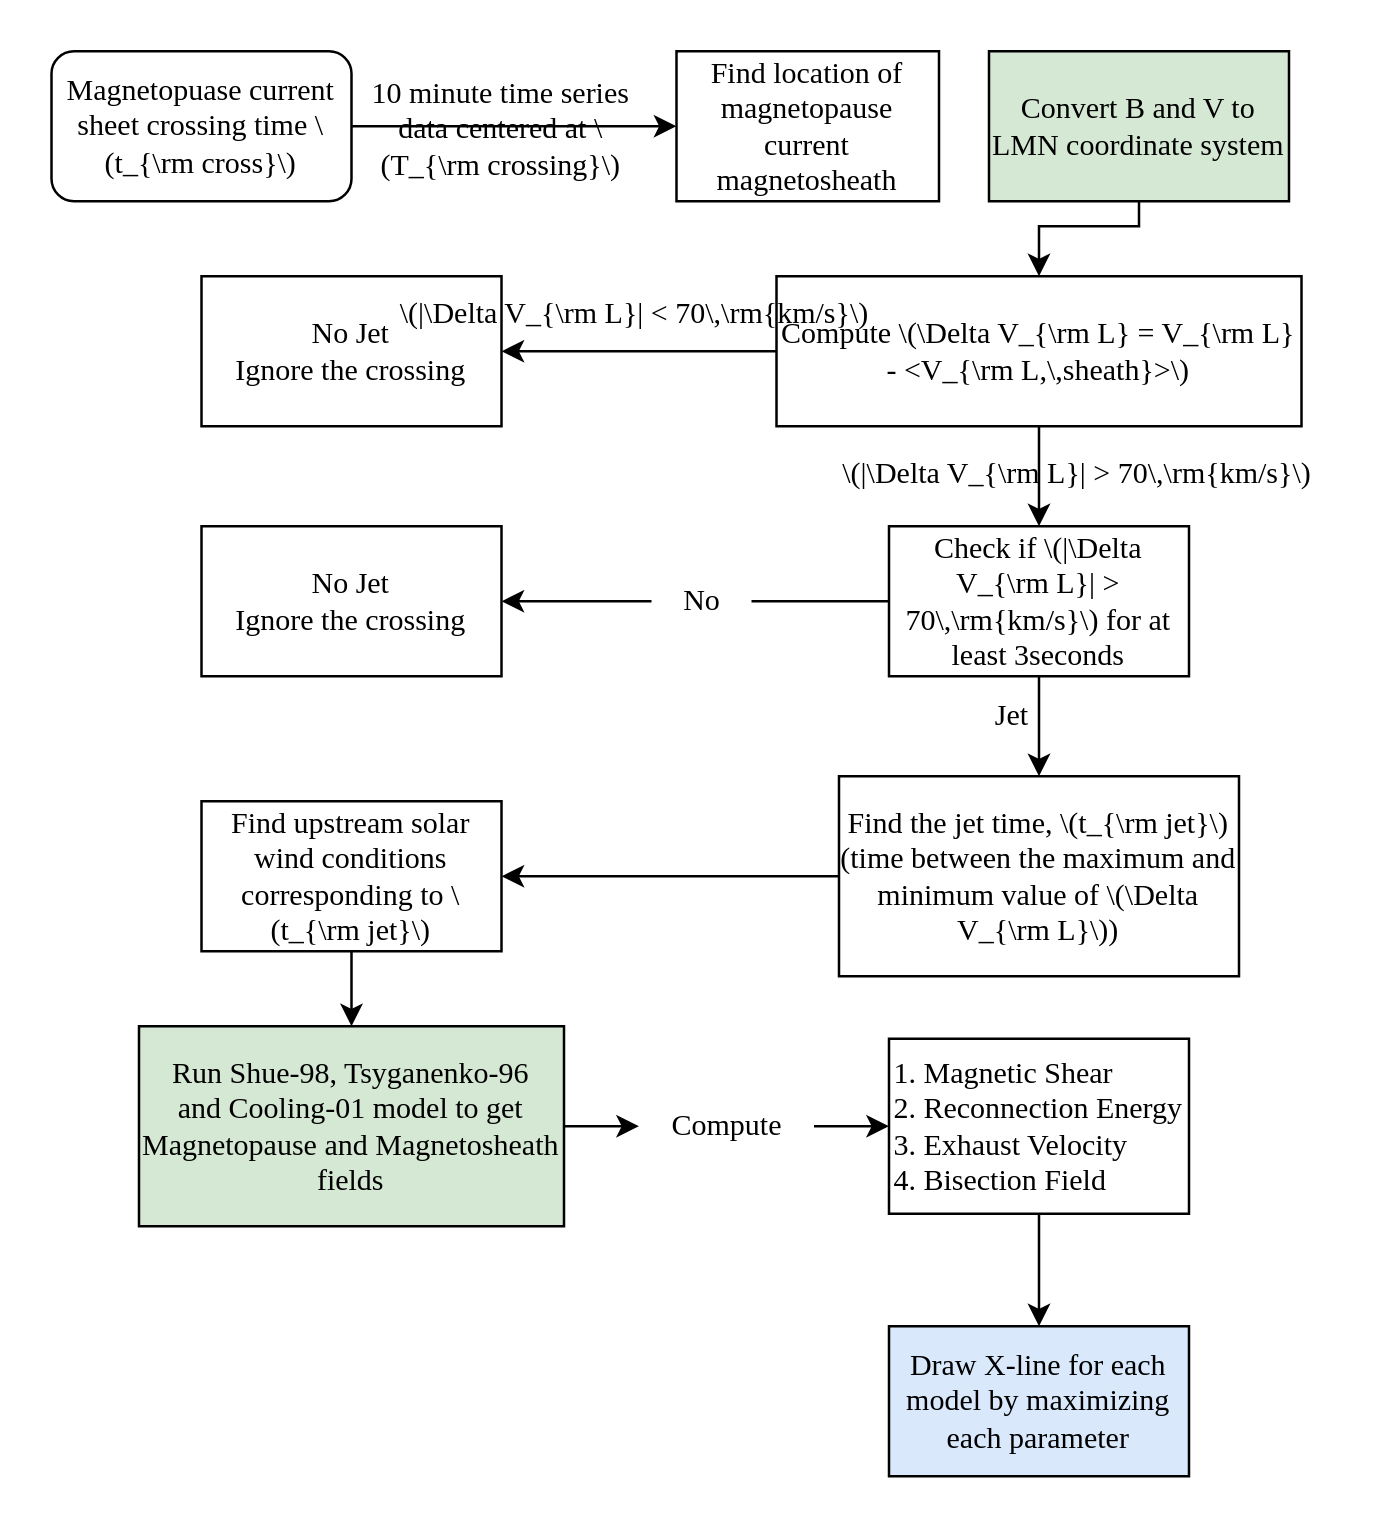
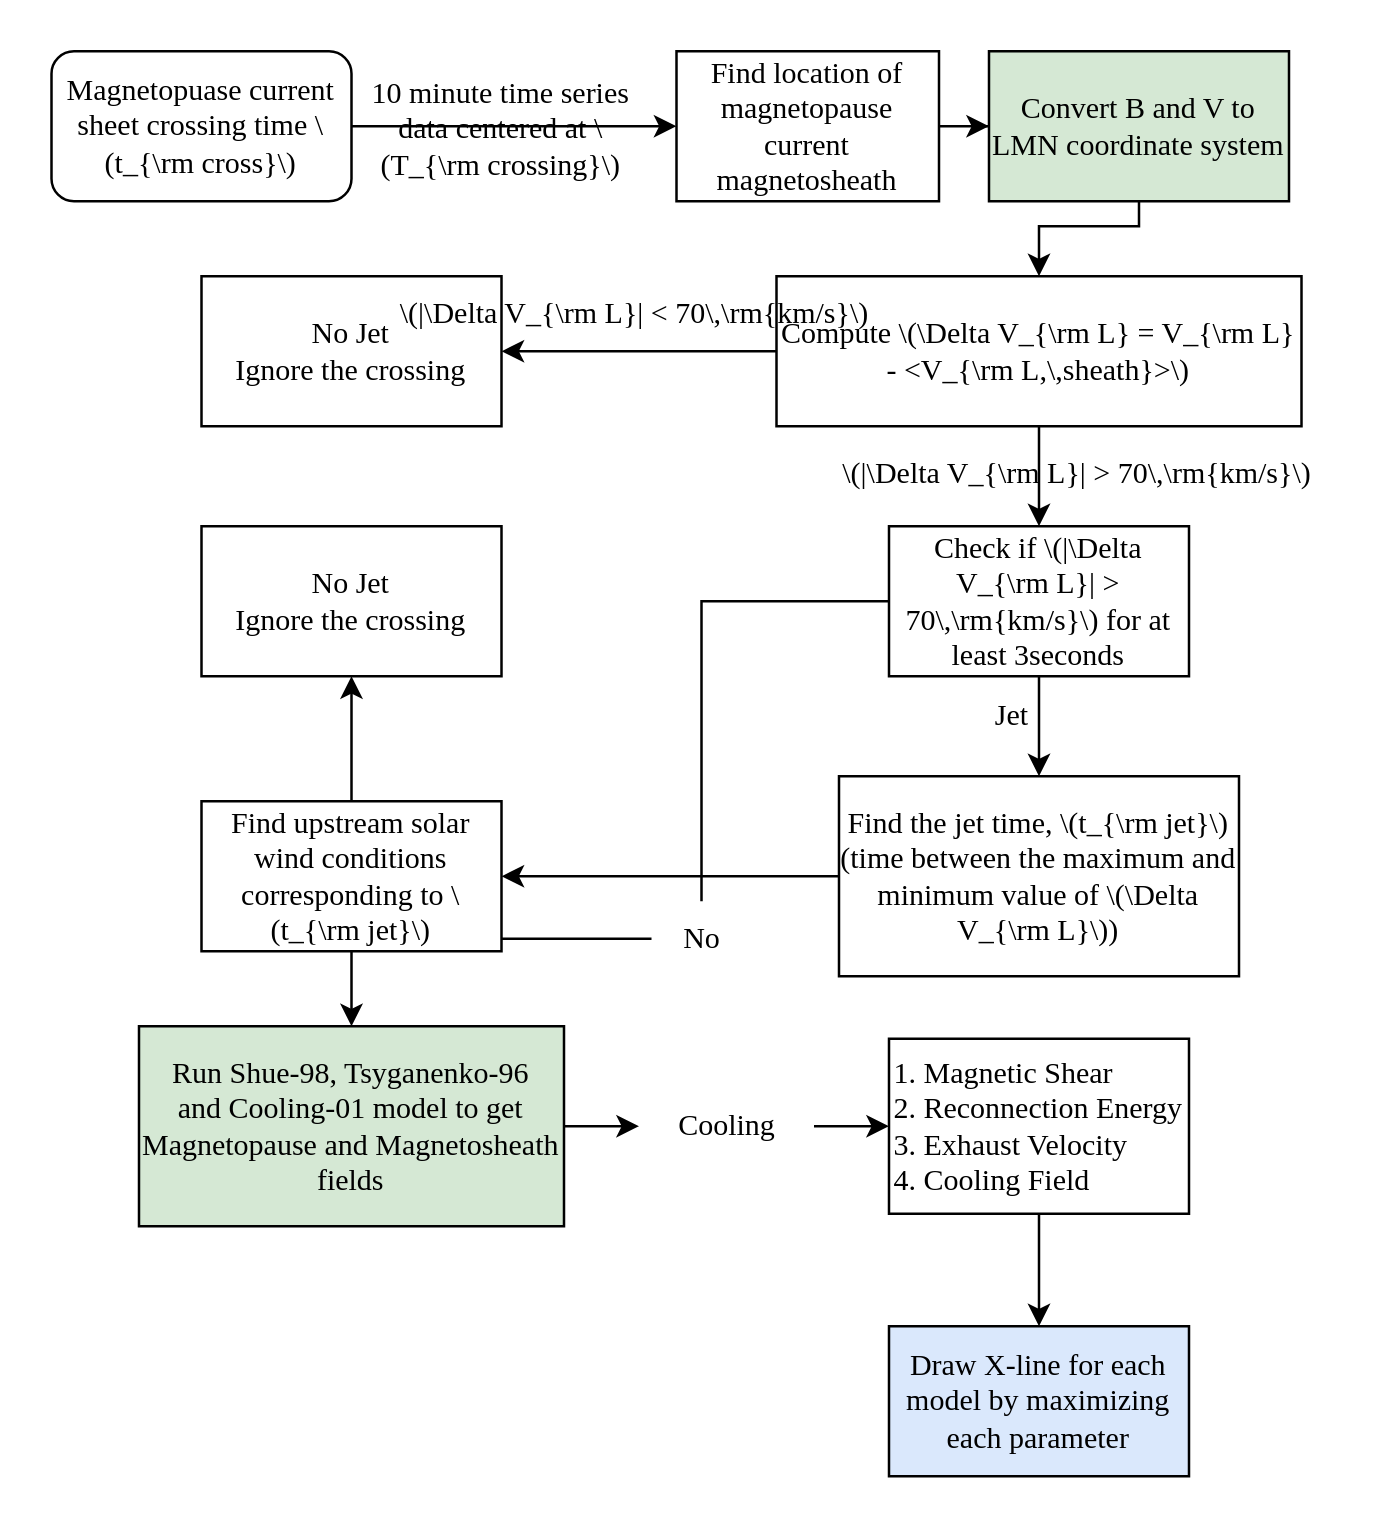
+ <mxCell id="4" value="" style="edgeStyle=orthogonalEdgeStyle;rounded=0;orthogonalLoop=1;jettySize=auto;html=1;fontFamily=Times New Roman;" parent="1" source="6" target="8" edge="1"><mxGeometry relative="1" as="geometry" /></mxCell>
- <mxCell id="26" value="No" style="text;html=1;align=center;verticalAlign=middle;resizable=0;points=[];autosize=1;strokeColor=none;fillColor=none;fontFamily=Times New Roman;" parent="1" vertex="1"><mxGeometry x="260" y="225" width="40" height="30" as="geometry" /></mxCell>
+ <mxCell id="26" value="No" style="text;html=1;align=center;verticalAlign=middle;resizable=0;points=[];autosize=1;strokeColor=none;fillColor=none;fontFamily=Times New Roman;" parent="1" vertex="1"><mxGeometry x="260" y="360" width="40" height="30" as="geometry" /></mxCell>
- <mxCell id="31" value="Compute" style="text;html=1;align=center;verticalAlign=middle;resizable=0;points=[];autosize=1;strokeColor=none;fillColor=none;fontFamily=Times New Roman;" parent="1" vertex="1"><mxGeometry x="255" y="435" width="70" height="30" as="geometry" /></mxCell>
+ <mxCell id="31" value="Cooling" style="text;html=1;align=center;verticalAlign=middle;resizable=0;points=[];autosize=1;strokeColor=none;fillColor=none;fontFamily=Times New Roman;" parent="1" vertex="1"><mxGeometry x="255" y="435" width="70" height="30" as="geometry" /></mxCell>
- <mxCell id="29" value="&lt;div style=&quot;text-align: left;&quot;&gt;&lt;span style=&quot;background-color: initial;&quot;&gt;1. Magnetic Shear&lt;/span&gt;&lt;/div&gt;&lt;div style=&quot;text-align: left;&quot;&gt;&lt;span style=&quot;background-color: initial;&quot;&gt;2. Reconnection Energy&lt;/span&gt;&lt;/div&gt;&lt;span style=&quot;background-color: initial;&quot;&gt;&lt;div style=&quot;text-align: left;&quot;&gt;&lt;span style=&quot;background-color: initial;&quot;&gt;3. Exhaust Velocity&lt;/span&gt;&lt;/div&gt;&lt;/span&gt;&lt;div style=&quot;text-align: left;&quot;&gt;&lt;span style=&quot;background-color: initial;&quot;&gt;4. Bisection Field&lt;/span&gt;&lt;/div&gt;" style="whiteSpace=wrap;html=1;fontFamily=Times New Roman;rounded=0;" parent="1" vertex="1"><mxGeometry x="355" y="415" width="120" height="70" as="geometry" /></mxCell>
+ <mxCell id="29" value="&lt;div style=&quot;text-align: left;&quot;&gt;&lt;span style=&quot;background-color: initial;&quot;&gt;1. Magnetic Shear&lt;/span&gt;&lt;/div&gt;&lt;div style=&quot;text-align: left;&quot;&gt;&lt;span style=&quot;background-color: initial;&quot;&gt;2. Reconnection Energy&lt;/span&gt;&lt;/div&gt;&lt;span style=&quot;background-color: initial;&quot;&gt;&lt;div style=&quot;text-align: left;&quot;&gt;&lt;span style=&quot;background-color: initial;&quot;&gt;3. Exhaust Velocity&lt;/span&gt;&lt;/div&gt;&lt;/span&gt;&lt;div style=&quot;text-align: left;&quot;&gt;&lt;span style=&quot;background-color: initial;&quot;&gt;4. Cooling Field&lt;/span&gt;&lt;/div&gt;" style="whiteSpace=wrap;html=1;fontFamily=Times New Roman;rounded=0;" parent="1" vertex="1"><mxGeometry x="355" y="415" width="120" height="70" as="geometry" /></mxCell>
